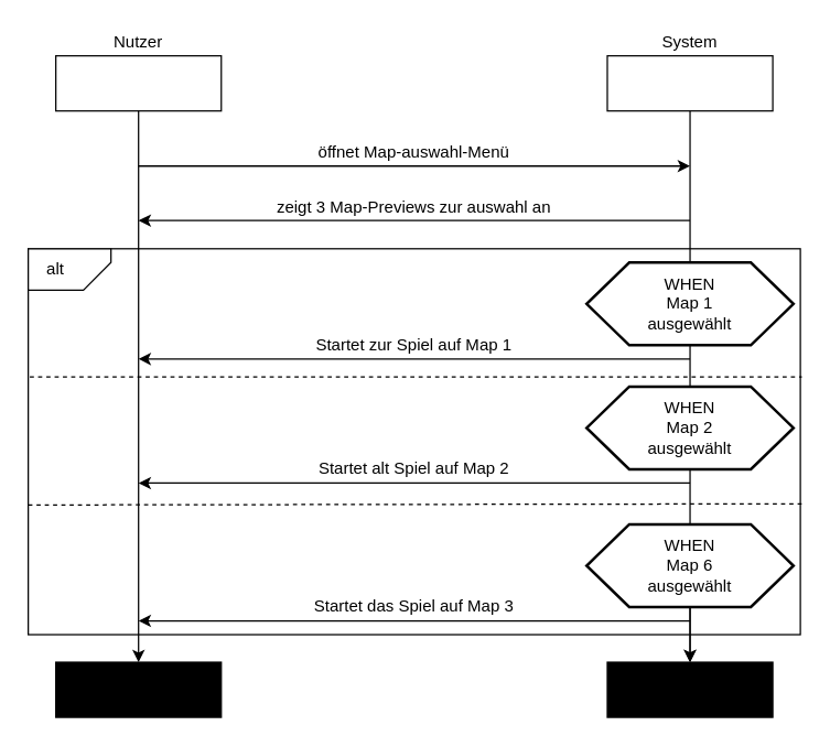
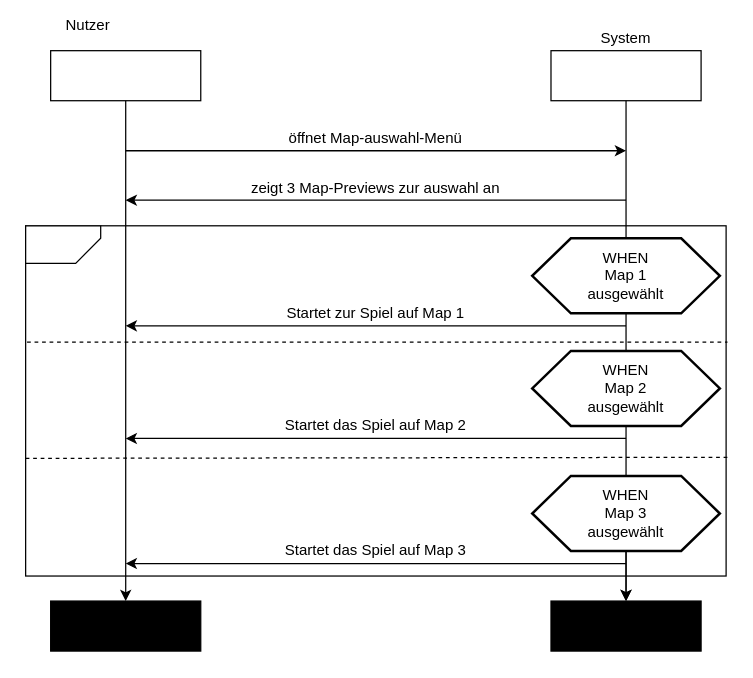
- <mxCell id="4" value="Nutzer" style="text;html=1;strokeColor=none;fillColor=none;align=center;verticalAlign=middle;whiteSpace=wrap;rounded=0;" vertex="1" parent="1"><mxGeometry x="80" y="20" width="40" height="20" as="geometry" /></mxCell>
+ <mxCell id="4" value="Nutzer" style="text;html=1;strokeColor=none;fillColor=none;align=center;verticalAlign=middle;whiteSpace=wrap;rounded=0;" vertex="1" parent="1"><mxGeometry x="50" y="10" width="40" height="20" as="geometry" /></mxCell>
- <mxCell id="15" value="alt" style="text;html=1;strokeColor=none;fillColor=none;align=center;verticalAlign=middle;whiteSpace=wrap;rounded=0;" vertex="1" parent="1"><mxGeometry x="20" y="185" width="40" height="20" as="geometry" /></mxCell>
- <mxCell id="30" value="Startet alt Spiel auf Map 2" style="text;html=1;strokeColor=none;fillColor=none;align=center;verticalAlign=middle;whiteSpace=wrap;rounded=0;" vertex="1" parent="1"><mxGeometry x="160" y="330" width="280" height="20" as="geometry" /></mxCell>
+ <mxCell id="30" value="Startet das Spiel auf Map 2" style="text;html=1;strokeColor=none;fillColor=none;align=center;verticalAlign=middle;whiteSpace=wrap;rounded=0;" vertex="1" parent="1"><mxGeometry x="160" y="330" width="280" height="20" as="geometry" /></mxCell>
- <mxCell id="26" value="&lt;div&gt;&lt;br&gt;&lt;/div&gt;&lt;div&gt;WHEN&lt;/div&gt;&lt;div&gt;Map 6 ausgewählt&lt;br&gt;&lt;/div&gt;&lt;div&gt;&lt;br&gt;&lt;/div&gt;" style="text;html=1;strokeColor=none;fillColor=none;align=center;verticalAlign=middle;whiteSpace=wrap;rounded=0;" vertex="1" parent="1"><mxGeometry x="460" y="380" width="80" height="60" as="geometry" /></mxCell>
+ <mxCell id="26" value="&lt;div&gt;&lt;br&gt;&lt;/div&gt;&lt;div&gt;WHEN&lt;/div&gt;&lt;div&gt;Map 3 ausgewählt&lt;br&gt;&lt;/div&gt;&lt;div&gt;&lt;br&gt;&lt;/div&gt;" style="text;html=1;strokeColor=none;fillColor=none;align=center;verticalAlign=middle;whiteSpace=wrap;rounded=0;" vertex="1" parent="1"><mxGeometry x="460" y="380" width="80" height="60" as="geometry" /></mxCell>
